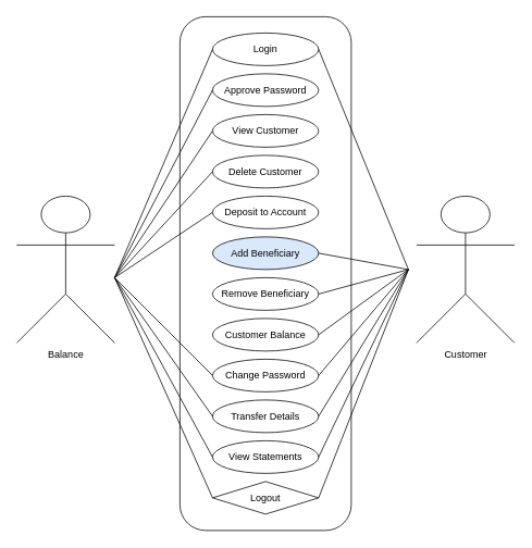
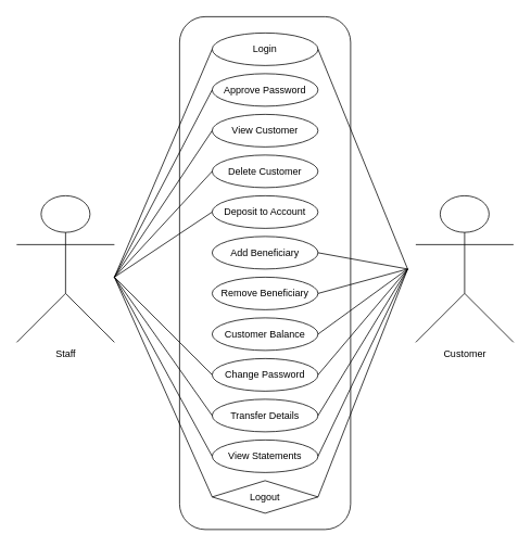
- <mxCell id="10" value="&lt;div&gt;Add Beneficiary&lt;/div&gt;" style="ellipse;whiteSpace=wrap;html=1;fillColor=#dae8fc;" vertex="1" parent="1"><mxGeometry x="260" y="290" width="130" height="40" as="geometry" /></mxCell>
+ <mxCell id="10" value="&lt;div&gt;Add Beneficiary&lt;/div&gt;" style="ellipse;whiteSpace=wrap;html=1;" vertex="1" parent="1"><mxGeometry x="260" y="290" width="130" height="40" as="geometry" /></mxCell>
- <mxCell id="2" value="Balance&lt;div&gt;&lt;br&gt;&lt;/div&gt;" style="shape=umlActor;verticalLabelPosition=bottom;verticalAlign=top;html=1;outlineConnect=0;" vertex="1" parent="1"><mxGeometry x="20" y="240" width="120" height="180" as="geometry" /></mxCell>
+ <mxCell id="2" value="Staff&lt;div&gt;&lt;br&gt;&lt;/div&gt;" style="shape=umlActor;verticalLabelPosition=bottom;verticalAlign=top;html=1;outlineConnect=0;" vertex="1" parent="1"><mxGeometry x="20" y="240" width="120" height="180" as="geometry" /></mxCell>
